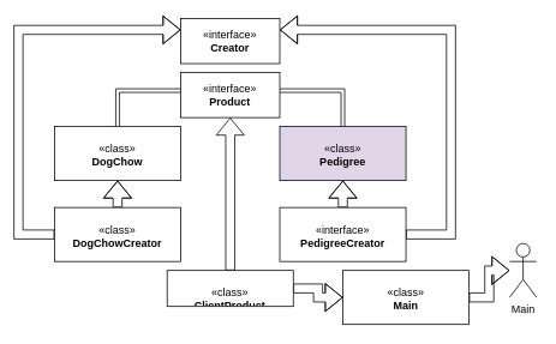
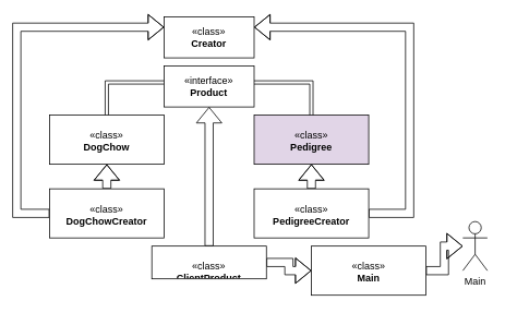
- <mxCell id="19" value="«interface»&lt;br&gt;&lt;b&gt;Creator&lt;/b&gt;" style="html=1;whiteSpace=wrap;" vertex="1" parent="1"><mxGeometry x="200" y="20" width="110" height="50" as="geometry" /></mxCell>
+ <mxCell id="19" value="«class»&lt;br&gt;&lt;b&gt;Creator&lt;/b&gt;" style="html=1;whiteSpace=wrap;" vertex="1" parent="1"><mxGeometry x="200" y="20" width="110" height="50" as="geometry" /></mxCell>
- <mxCell id="4" value="&lt;p style=&quot;margin:0px;margin-top:4px;text-align:center;&quot;&gt;&lt;br&gt;«interface»&lt;br&gt;&lt;b&gt;PedigreeCreator&lt;/b&gt;&lt;/p&gt;" style="verticalAlign=top;align=left;overflow=fill;fontSize=12;fontFamily=Helvetica;html=1;whiteSpace=wrap;" vertex="1" parent="1"><mxGeometry x="310" y="230" width="140" height="60" as="geometry" /></mxCell>
+ <mxCell id="4" value="&lt;p style=&quot;margin:0px;margin-top:4px;text-align:center;&quot;&gt;&lt;br&gt;«class»&lt;br&gt;&lt;b&gt;PedigreeCreator&lt;/b&gt;&lt;/p&gt;" style="verticalAlign=top;align=left;overflow=fill;fontSize=12;fontFamily=Helvetica;html=1;whiteSpace=wrap;" vertex="1" parent="1"><mxGeometry x="310" y="230" width="140" height="60" as="geometry" /></mxCell>
